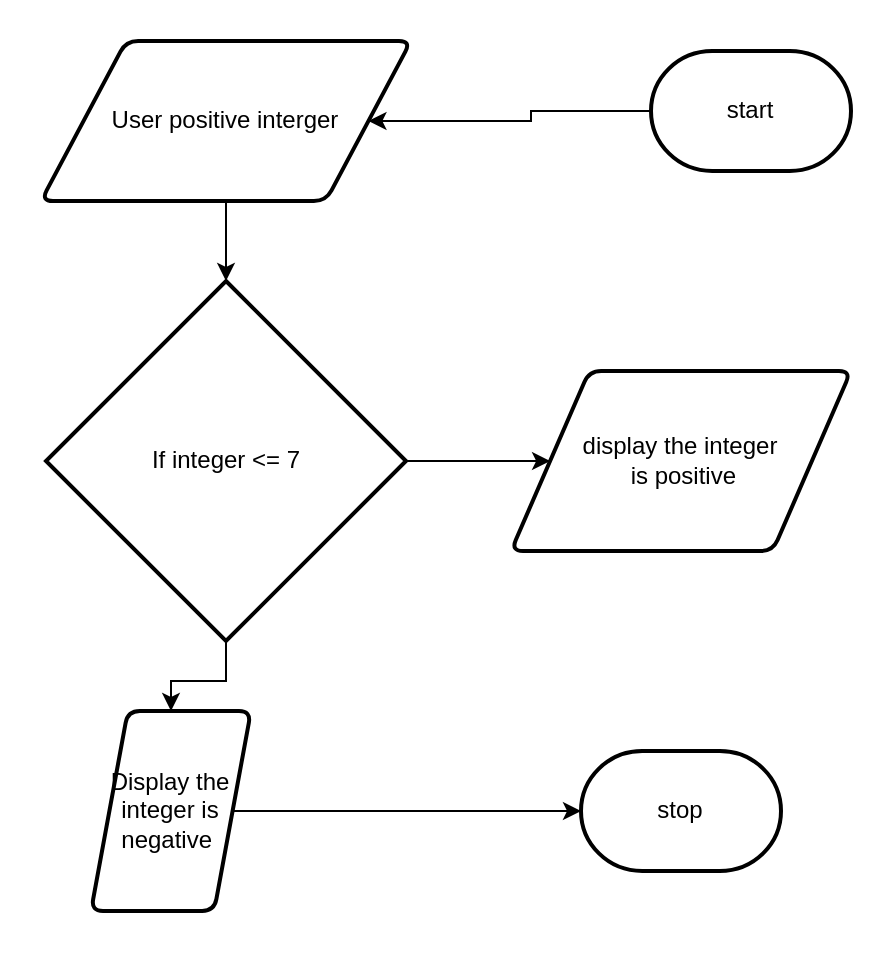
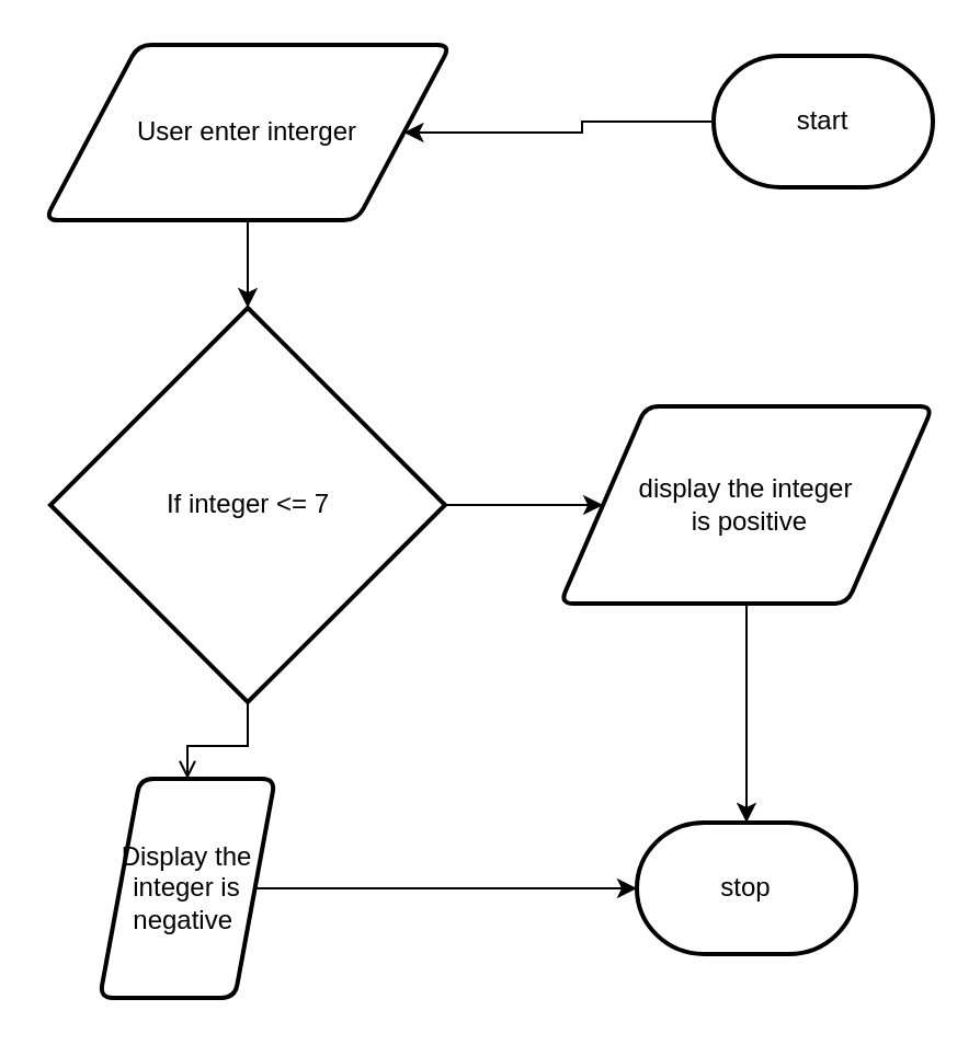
- <mxCell id="5" value="User positive interger" style="shape=parallelogram;html=1;strokeWidth=2;perimeter=parallelogramPerimeter;whiteSpace=wrap;rounded=1;arcSize=12;size=0.23;" vertex="1" parent="1"><mxGeometry x="20" y="20" width="185" height="80" as="geometry" /></mxCell>
+ <mxCell id="5" value="User enter interger" style="shape=parallelogram;html=1;strokeWidth=2;perimeter=parallelogramPerimeter;whiteSpace=wrap;rounded=1;arcSize=12;size=0.23;" vertex="1" parent="1"><mxGeometry x="20" y="20" width="185" height="80" as="geometry" /></mxCell>
+ <mxCell id="9" style="edgeStyle=orthogonalEdgeStyle;rounded=0;orthogonalLoop=1;jettySize=auto;html=1;entryX=0.5;entryY=0;entryDx=0;entryDy=0;entryPerimeter=0;" edge="1" parent="1" source="10" target="13"><mxGeometry relative="1" as="geometry"><mxPoint x="405" y="430" as="targetPoint" /></mxGeometry></mxCell>
- <mxCell id="7" style="edgeStyle=orthogonalEdgeStyle;rounded=0;orthogonalLoop=1;jettySize=auto;html=1;" edge="1" parent="1" source="8" target="12"><mxGeometry relative="1" as="geometry" /></mxCell>
+ <mxCell id="7" style="edgeStyle=orthogonalEdgeStyle;rounded=0;orthogonalLoop=1;jettySize=auto;html=1;endArrow=open;" edge="1" parent="1" source="8" target="12"><mxGeometry relative="1" as="geometry" /></mxCell>
